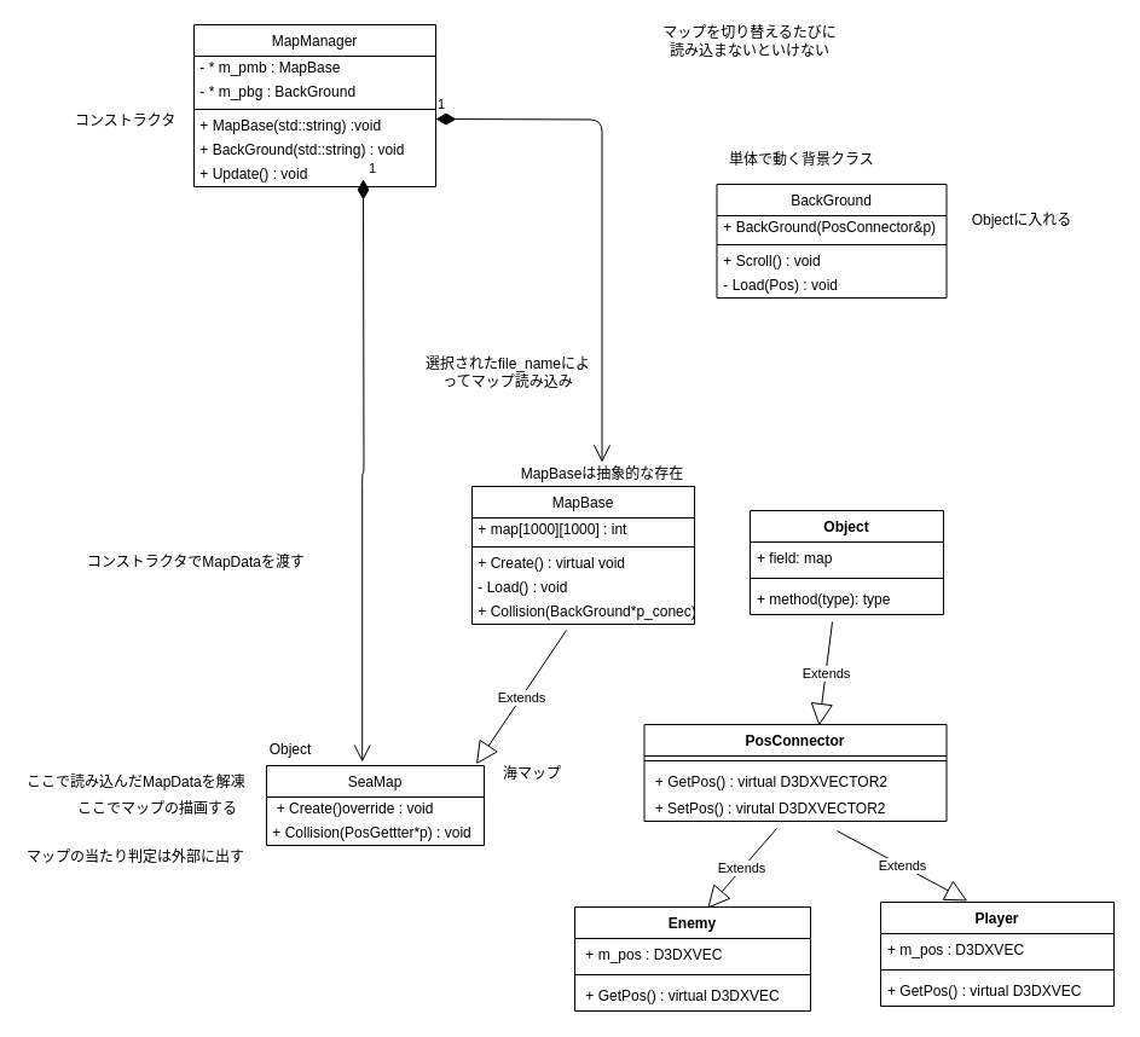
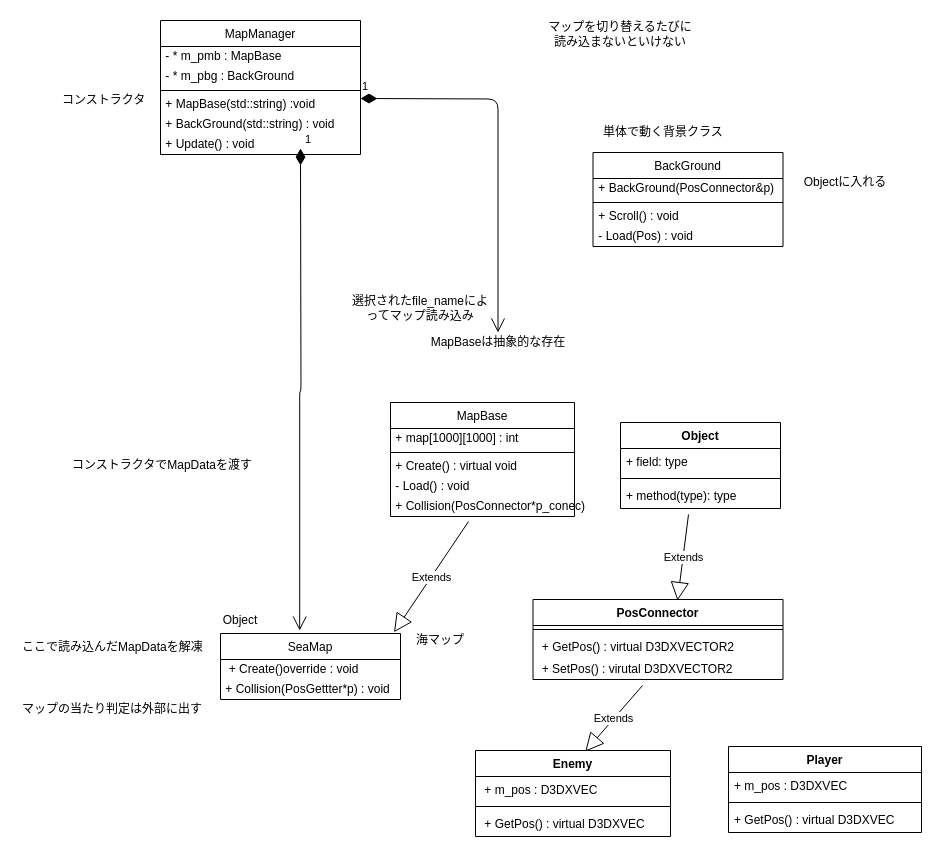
- <mxCell id="26" value="MapBaseは抽象的な存在" parent="1" vertex="1" style="text;html=1;strokeColor=none;fillColor=none;align=center;verticalAlign=middle;whiteSpace=wrap;rounded=0;"><mxGeometry as="geometry" height="20" width="190" x="402.5" y="382" /></mxCell>
+ <mxCell id="26" value="MapBaseは抽象的な存在" parent="1" vertex="1" style="text;html=1;strokeColor=none;fillColor=none;align=center;verticalAlign=middle;whiteSpace=wrap;rounded=0;"><mxGeometry x="402.5" y="332" as="geometry" height="20" width="190" /></mxCell>
- <mxCell id="54" value="+ field: map" parent="53" vertex="1" style="text;strokeColor=none;fillColor=none;align=left;verticalAlign=top;spacingLeft=4;spacingRight=4;overflow=hidden;rotatable=0;points=[[0,0.5],[1,0.5]];portConstraint=eastwest;"><mxGeometry as="geometry" height="26" width="160" y="26" /></mxCell>
+ <mxCell id="54" value="+ field: type" parent="53" vertex="1" style="text;strokeColor=none;fillColor=none;align=left;verticalAlign=top;spacingLeft=4;spacingRight=4;overflow=hidden;rotatable=0;points=[[0,0.5],[1,0.5]];portConstraint=eastwest;"><mxGeometry as="geometry" height="26" width="160" y="26" /></mxCell>
- <mxCell id="22" value="&amp;nbsp;+ Collision(BackGround*p_conec)" parent="17" vertex="1" style="text;html=1;resizable=0;points=[];autosize=1;align=left;verticalAlign=top;spacingTop=-4;"><mxGeometry as="geometry" height="20" width="184" y="94" /></mxCell>
+ <mxCell id="22" value="&amp;nbsp;+ Collision(PosConnector*p_conec)" parent="17" vertex="1" style="text;html=1;resizable=0;points=[];autosize=1;align=left;verticalAlign=top;spacingTop=-4;"><mxGeometry as="geometry" height="20" width="184" y="94" /></mxCell>
- <mxCell id="32" value="ここでマップの描画する&lt;br&gt;" parent="1" vertex="1" style="text;html=1;strokeColor=none;fillColor=none;align=center;verticalAlign=middle;whiteSpace=wrap;rounded=0;"><mxGeometry as="geometry" height="20" width="140" x="60" y="659" /></mxCell>
- <mxCell id="52" value="Extends" parent="1" style="endArrow=block;endSize=16;endFill=0;html=1;exitX=0.638;exitY=1.4;exitDx=0;exitDy=0;exitPerimeter=0;entryX=0.372;entryY=-0.012;entryDx=0;entryDy=0;entryPerimeter=0;" target="41" edge="1" source="40"><mxGeometry as="geometry" width="160" relative="1"><mxPoint as="sourcePoint" x="727.5" y="692.5" /><mxPoint as="targetPoint" x="650.5" y="758.5" /></mxGeometry></mxCell>
